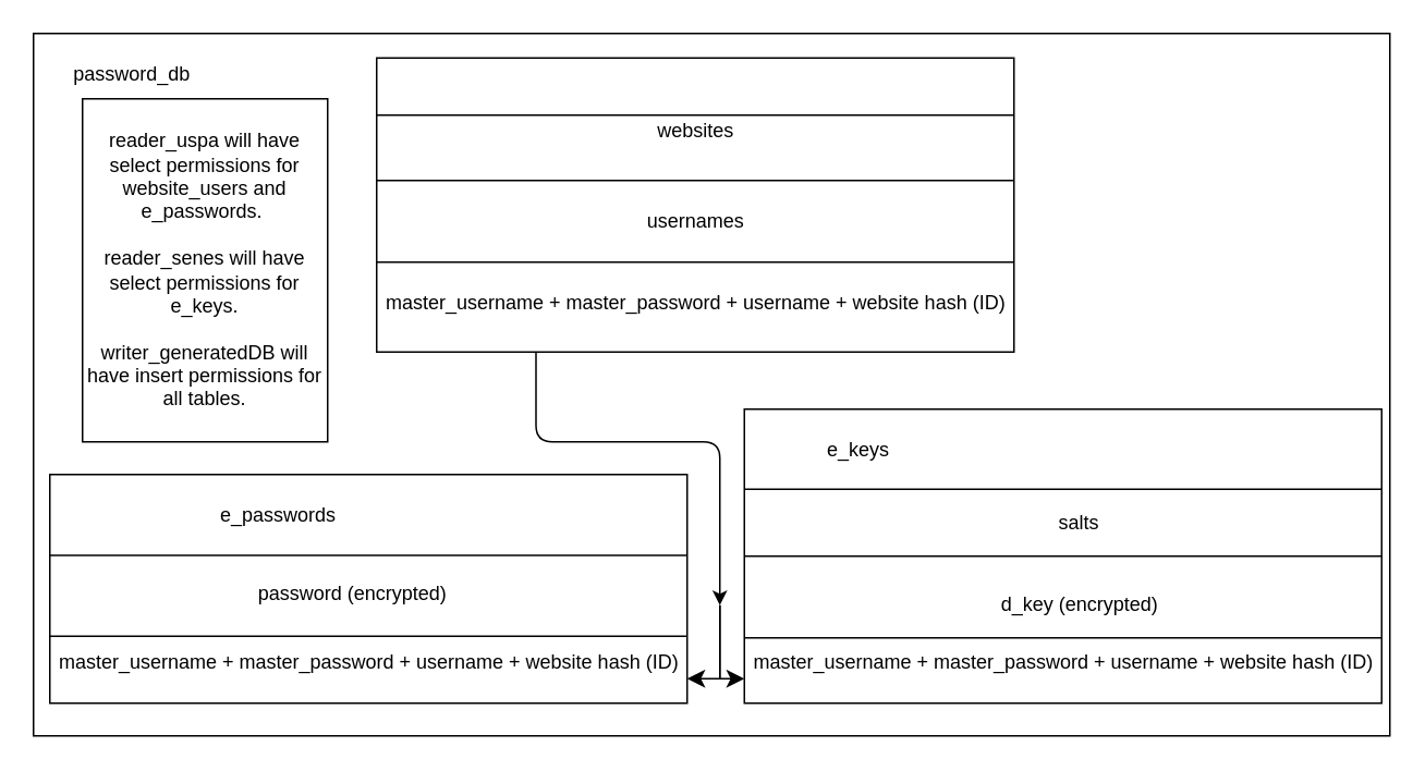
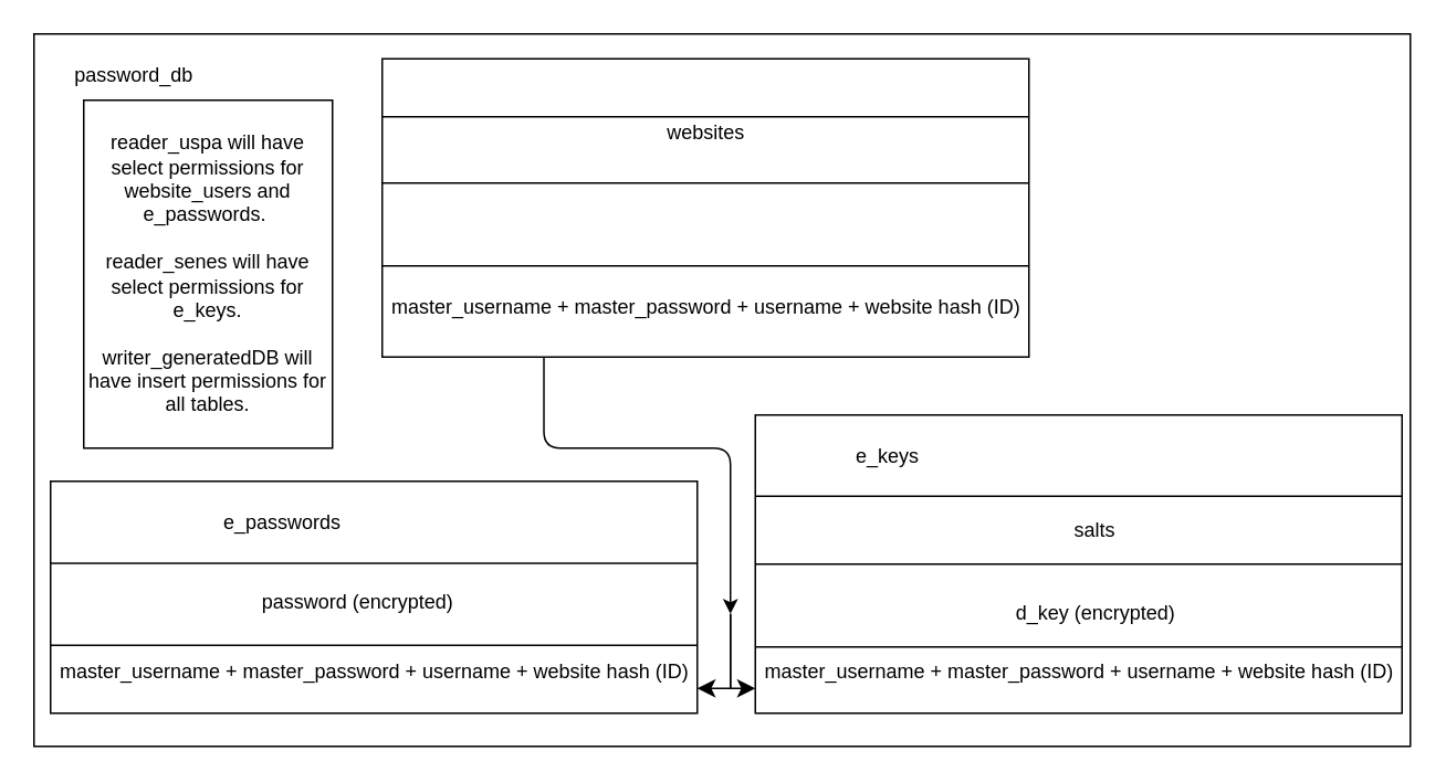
- <mxCell id="6" value="usernames" style="text;html=1;align=center;verticalAlign=middle;resizable=0;points=[];autosize=1;strokeColor=none;fillColor=none;" parent="1" vertex="1"><mxGeometry x="385" y="120" width="80" height="30" as="geometry" /></mxCell>
- <mxCell id="14" value="e_keys" style="text;html=1;strokeColor=none;fillColor=none;align=center;verticalAlign=middle;whiteSpace=wrap;rounded=0;" parent="1" vertex="1"><mxGeometry x="495" y="260" width="60" height="30" as="geometry" /></mxCell>
+ <mxCell id="14" value="e_keys" style="text;html=1;strokeColor=none;fillColor=none;align=center;verticalAlign=middle;whiteSpace=wrap;rounded=0;" parent="1" vertex="1"><mxGeometry x="505" y="260" width="60" height="30" as="geometry" /></mxCell>
